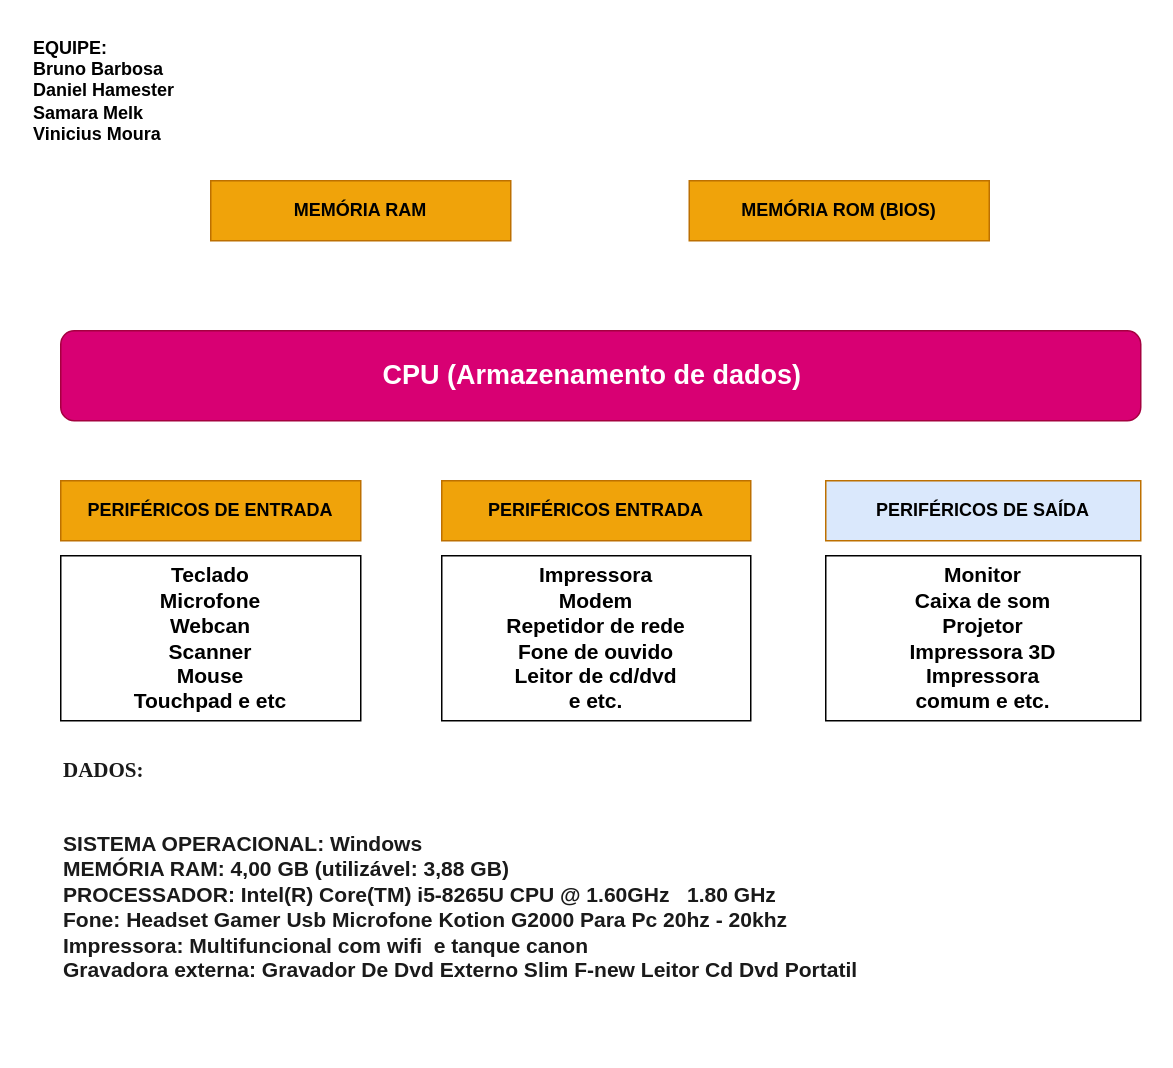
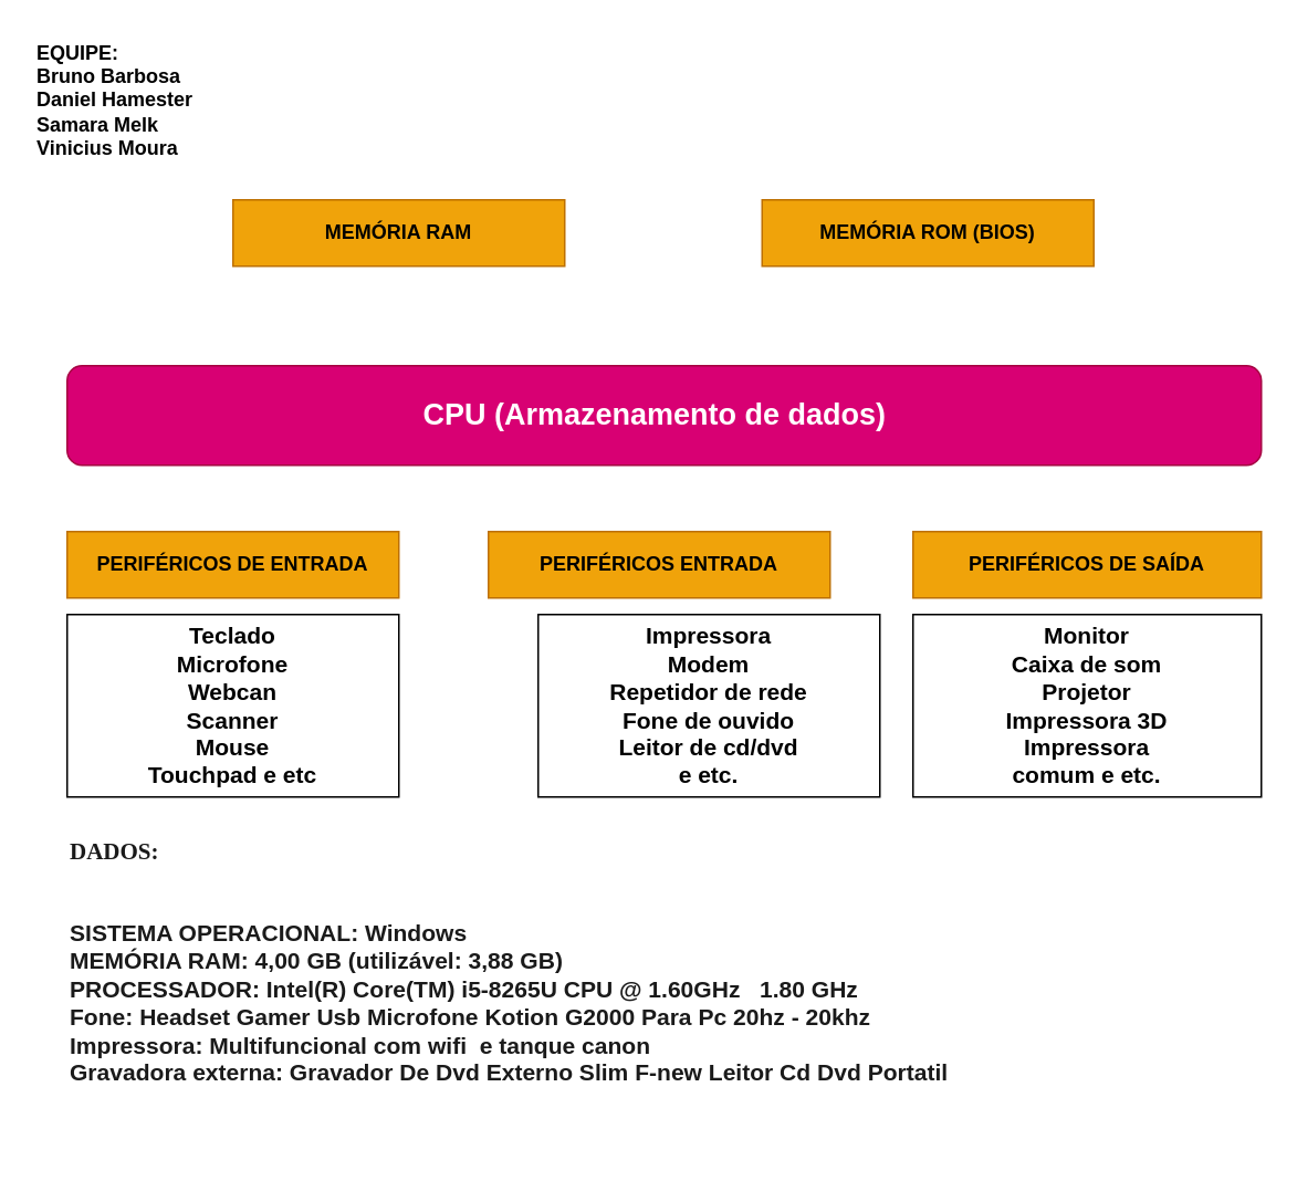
- <mxCell id="6" value="&lt;b&gt;PERIFÉRICOS DE SAÍDA&lt;br&gt;&lt;/b&gt;" style="rounded=0;whiteSpace=wrap;html=1;fillColor=#dae8fc;strokeColor=#BD7000;fontColor=#000000;" vertex="1" parent="1"><mxGeometry x="550" y="320" width="210" height="40" as="geometry" /></mxCell>
+ <mxCell id="6" value="&lt;b&gt;PERIFÉRICOS DE SAÍDA&lt;br&gt;&lt;/b&gt;" style="rounded=0;whiteSpace=wrap;html=1;fillColor=#f0a30a;strokeColor=#BD7000;fontColor=#000000;" vertex="1" parent="1"><mxGeometry x="550" y="320" width="210" height="40" as="geometry" /></mxCell>
- <mxCell id="8" value="&lt;font style=&quot;font-size: 14px&quot;&gt;&lt;b&gt;&lt;span&gt;Impressora&lt;/span&gt;&lt;br&gt;&lt;span&gt;Modem&lt;/span&gt;&lt;br&gt;&lt;span&gt;Repetidor de rede&lt;/span&gt;&lt;br&gt;&lt;span&gt;Fone de ouvido&lt;/span&gt;&lt;br&gt;&lt;span&gt;Leitor de cd/dvd&lt;/span&gt;&lt;br&gt;&lt;span&gt;e etc.&lt;/span&gt;&lt;/b&gt;&lt;/font&gt;" style="rounded=0;whiteSpace=wrap;html=1;" vertex="1" parent="1"><mxGeometry x="294" y="370" width="206" height="110" as="geometry" /></mxCell>
+ <mxCell id="8" value="&lt;font style=&quot;font-size: 14px&quot;&gt;&lt;b&gt;&lt;span&gt;Impressora&lt;/span&gt;&lt;br&gt;&lt;span&gt;Modem&lt;/span&gt;&lt;br&gt;&lt;span&gt;Repetidor de rede&lt;/span&gt;&lt;br&gt;&lt;span&gt;Fone de ouvido&lt;/span&gt;&lt;br&gt;&lt;span&gt;Leitor de cd/dvd&lt;/span&gt;&lt;br&gt;&lt;span&gt;e etc.&lt;/span&gt;&lt;/b&gt;&lt;/font&gt;" style="rounded=0;whiteSpace=wrap;html=1;" vertex="1" parent="1"><mxGeometry x="324" y="370" width="206" height="110" as="geometry" /></mxCell>
